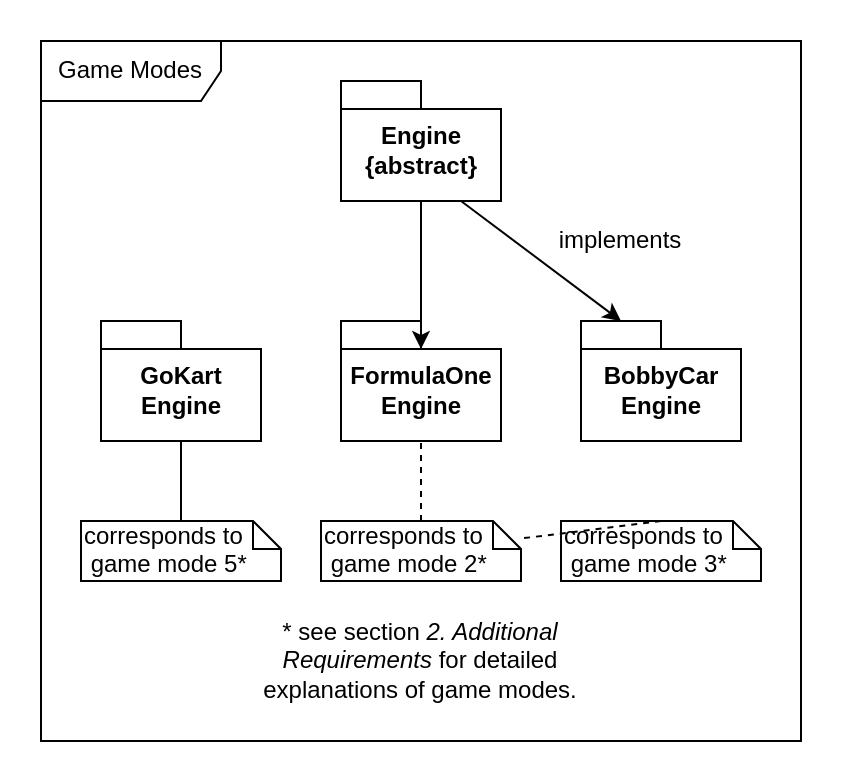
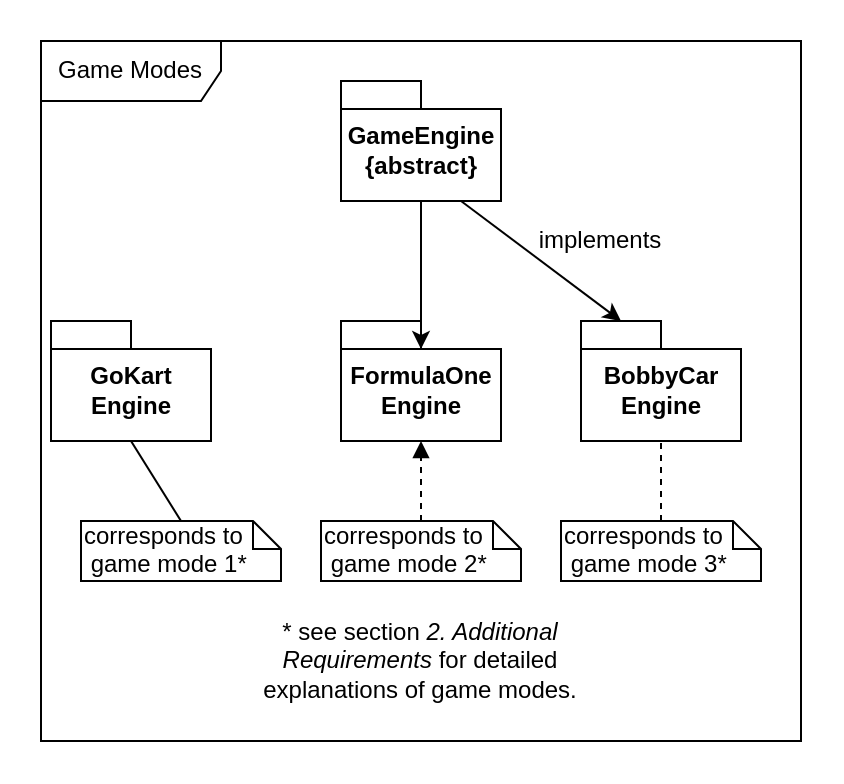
- <mxCell id="3" value="Engine&lt;br&gt;{abstract}" style="shape=folder;fontStyle=1;spacingTop=10;tabWidth=40;tabHeight=14;tabPosition=left;html=1;" vertex="1" parent="1"><mxGeometry x="170" y="40" width="80" height="60" as="geometry" /></mxCell>
+ <mxCell id="3" value="GameEngine&lt;br&gt;{abstract}" style="shape=folder;fontStyle=1;spacingTop=10;tabWidth=40;tabHeight=14;tabPosition=left;html=1;" vertex="1" parent="1"><mxGeometry x="170" y="40" width="80" height="60" as="geometry" /></mxCell>
- <mxCell id="15" value="implements" style="text;html=1;strokeColor=none;fillColor=none;align=center;verticalAlign=middle;whiteSpace=wrap;rounded=0;" vertex="1" parent="1"><mxGeometry x="290" y="110" width="40" height="20" as="geometry" /></mxCell>
+ <mxCell id="15" value="implements" style="text;html=1;strokeColor=none;fillColor=none;align=center;verticalAlign=middle;whiteSpace=wrap;rounded=0;" vertex="1" parent="1"><mxGeometry x="280" y="110" width="40" height="20" as="geometry" /></mxCell>
- <mxCell id="5" value="GoKart&lt;br&gt;Engine" style="shape=folder;fontStyle=1;spacingTop=10;tabWidth=40;tabHeight=14;tabPosition=left;html=1;" vertex="1" parent="1"><mxGeometry x="50" y="160" width="80" height="60" as="geometry" /></mxCell>
+ <mxCell id="5" value="GoKart&lt;br&gt;Engine" style="shape=folder;fontStyle=1;spacingTop=10;tabWidth=40;tabHeight=14;tabPosition=left;html=1;" vertex="1" parent="1"><mxGeometry x="25" y="160" width="80" height="60" as="geometry" /></mxCell>
- <mxCell id="11" value="" style="endArrow=none;dashed=1;html=1;entryX=0.5;entryY=1;entryDx=0;entryDy=0;entryPerimeter=0;exitX=0.5;exitY=0;exitDx=0;exitDy=0;exitPerimeter=0;" edge="1" parent="1" source="8" target="4"><mxGeometry width="50" height="50" relative="1" as="geometry"><mxPoint x="100" y="270" as="sourcePoint" /><mxPoint x="100" y="230" as="targetPoint" /></mxGeometry></mxCell>
+ <mxCell id="11" value="" style="endArrow=block;dashed=1;html=1;entryX=0.5;entryY=1;entryDx=0;entryDy=0;entryPerimeter=0;exitX=0.5;exitY=0;exitDx=0;exitDy=0;exitPerimeter=0;" edge="1" parent="1" source="8" target="4"><mxGeometry width="50" height="50" relative="1" as="geometry"><mxPoint x="100" y="270" as="sourcePoint" /><mxPoint x="100" y="230" as="targetPoint" /></mxGeometry></mxCell>
- <mxCell id="12" value="" style="endArrow=none;dashed=1;html=1;exitX=0.5;exitY=0;exitDx=0;exitDy=0;exitPerimeter=0;" edge="1" parent="1" source="9" target="8"><mxGeometry width="50" height="50" relative="1" as="geometry"><mxPoint x="110" y="280" as="sourcePoint" /><mxPoint x="110" y="240" as="targetPoint" /></mxGeometry></mxCell>
+ <mxCell id="12" value="" style="endArrow=none;dashed=1;html=1;entryX=0.5;entryY=1;entryDx=0;entryDy=0;entryPerimeter=0;exitX=0.5;exitY=0;exitDx=0;exitDy=0;exitPerimeter=0;" edge="1" parent="1" source="9" target="6"><mxGeometry width="50" height="50" relative="1" as="geometry"><mxPoint x="110" y="280" as="sourcePoint" /><mxPoint x="110" y="240" as="targetPoint" /></mxGeometry></mxCell>
- <mxCell id="7" value="&lt;font style=&quot;font-size: 12px&quot;&gt;corresponds to&lt;br&gt;&amp;nbsp;game mode 5*&lt;/font&gt;" style="shape=note;whiteSpace=wrap;html=1;size=14;verticalAlign=top;align=left;spacingTop=-6;" vertex="1" parent="1"><mxGeometry x="40" y="260" width="100" height="30" as="geometry" /></mxCell>
+ <mxCell id="7" value="&lt;font style=&quot;font-size: 12px&quot;&gt;corresponds to&lt;br&gt;&amp;nbsp;game mode 1*&lt;/font&gt;" style="shape=note;whiteSpace=wrap;html=1;size=14;verticalAlign=top;align=left;spacingTop=-6;" vertex="1" parent="1"><mxGeometry x="40" y="260" width="100" height="30" as="geometry" /></mxCell>
